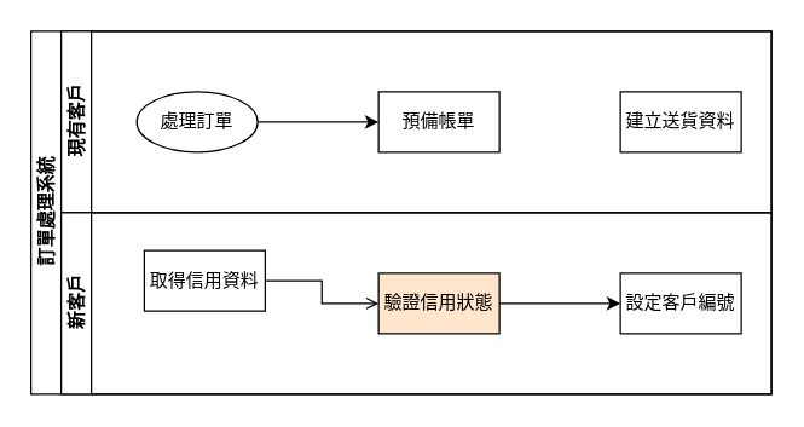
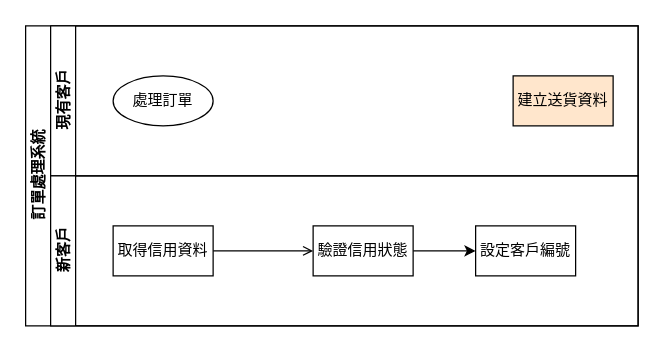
- <mxCell id="4" value="" style="edgeStyle=orthogonalEdgeStyle;rounded=0;orthogonalLoop=1;jettySize=auto;html=1;" parent="3" source="5" target="6" edge="1"><mxGeometry relative="1" as="geometry" /></mxCell>
- <mxCell id="6" value="預備帳單" style="rounded=0;whiteSpace=wrap;html=1;" parent="3" vertex="1"><mxGeometry x="210" y="40" width="80" height="40" as="geometry" /></mxCell>
- <mxCell id="7" value="建立送貨資料" style="rounded=0;whiteSpace=wrap;html=1;" parent="3" vertex="1"><mxGeometry x="370" y="40" width="80" height="40" as="geometry" /></mxCell>
+ <mxCell id="7" value="建立送貨資料" style="rounded=0;whiteSpace=wrap;html=1;fillColor=#ffe6cc;" parent="3" vertex="1"><mxGeometry x="370" y="40" width="80" height="40" as="geometry" /></mxCell>
- <mxCell id="10" value="取得信用資料" style="rounded=0;whiteSpace=wrap;html=1;" parent="8" vertex="1"><mxGeometry x="55" y="25" width="80" height="40" as="geometry" /></mxCell>
+ <mxCell id="10" value="取得信用資料" style="rounded=0;whiteSpace=wrap;html=1;" parent="8" vertex="1"><mxGeometry x="50" y="40" width="80" height="40" as="geometry" /></mxCell>
- <mxCell id="12" value="驗證信用狀態" style="rounded=0;whiteSpace=wrap;html=1;fillColor=#ffe6cc;" parent="8" vertex="1"><mxGeometry x="210" y="40" width="80" height="40" as="geometry" /></mxCell>
+ <mxCell id="12" value="驗證信用狀態" style="rounded=0;whiteSpace=wrap;html=1;" parent="8" vertex="1"><mxGeometry x="210" y="40" width="80" height="40" as="geometry" /></mxCell>
- <mxCell id="13" value="設定客戶編號" style="rounded=0;whiteSpace=wrap;html=1;" parent="8" vertex="1"><mxGeometry x="370" y="40" width="80" height="40" as="geometry" /></mxCell>
+ <mxCell id="13" value="設定客戶編號" style="rounded=0;whiteSpace=wrap;html=1;" parent="8" vertex="1"><mxGeometry x="340" y="40" width="80" height="40" as="geometry" /></mxCell>
